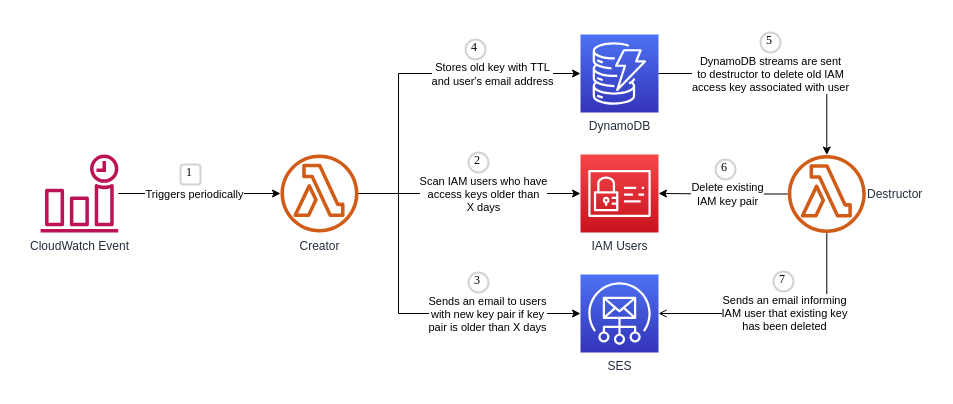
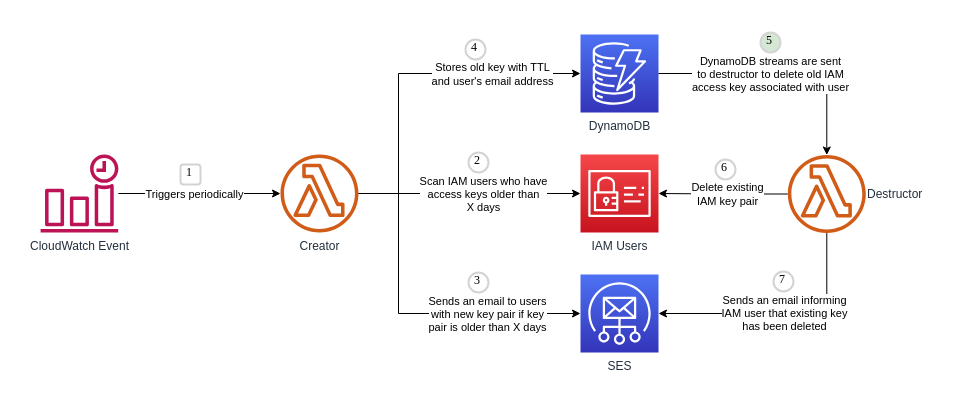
- <mxCell id="27" value="5" style="ellipse;whiteSpace=wrap;html=1;aspect=fixed;strokeWidth=2;fontFamily=Tahoma;spacingBottom=4;spacingRight=2;strokeColor=#d3d3d3;labelBackgroundColor=none;fillColor=#FFFFFF;" vertex="1" parent="1"><mxGeometry x="760" y="32" width="20" height="20" as="geometry" /></mxCell>
+ <mxCell id="27" value="5" style="ellipse;whiteSpace=wrap;html=1;aspect=fixed;strokeWidth=2;fontFamily=Tahoma;spacingBottom=4;spacingRight=2;strokeColor=#d3d3d3;labelBackgroundColor=none;fillColor=#d5e8d4;" vertex="1" parent="1"><mxGeometry x="760" y="32" width="20" height="20" as="geometry" /></mxCell>
- <mxCell id="16" style="edgeStyle=orthogonalEdgeStyle;rounded=0;orthogonalLoop=1;jettySize=auto;html=1;entryX=1;entryY=0.5;entryDx=0;entryDy=0;entryPerimeter=0;endArrow=open;" edge="1" parent="1" source="20" target="4"><mxGeometry x="129" y="148" as="geometry"><Array as="points"><mxPoint x="826" y="313" /></Array></mxGeometry></mxCell>
+ <mxCell id="16" style="edgeStyle=orthogonalEdgeStyle;rounded=0;orthogonalLoop=1;jettySize=auto;html=1;entryX=1;entryY=0.5;entryDx=0;entryDy=0;entryPerimeter=0;" edge="1" parent="1" source="20" target="4"><mxGeometry x="129" y="148" as="geometry"><Array as="points"><mxPoint x="826" y="313" /></Array></mxGeometry></mxCell>
